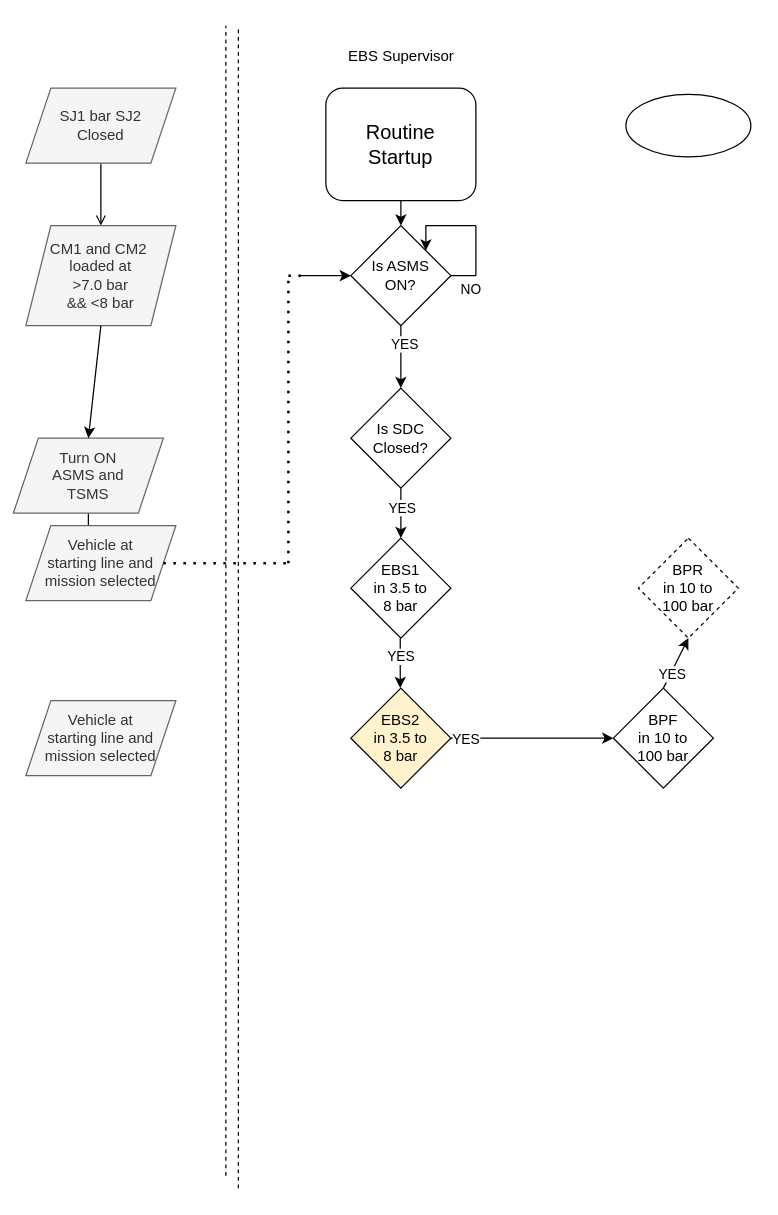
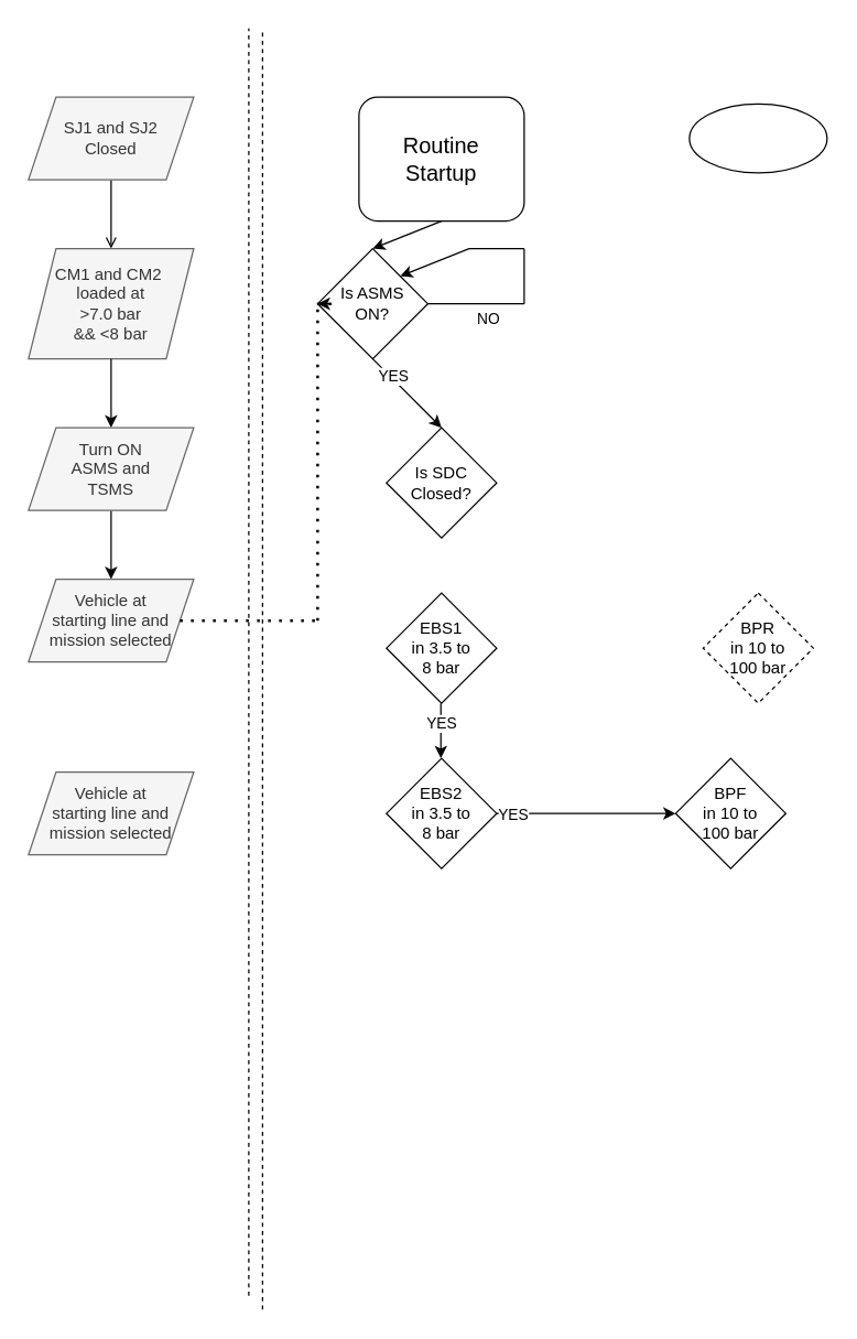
- <mxCell id="11" value="EBS Supervisor" style="text;html=1;align=center;verticalAlign=middle;resizable=0;points=[];autosize=1;strokeColor=none;fillColor=none;" vertex="1" parent="1"><mxGeometry x="265" y="30" width="110" height="30" as="geometry" /></mxCell>
- <mxCell id="3" value="SJ1 bar SJ2&lt;br&gt;Closed" style="shape=parallelogram;perimeter=parallelogramPerimeter;whiteSpace=wrap;html=1;fixedSize=1;fillColor=#f5f5f5;fontColor=#333333;strokeColor=#666666;" vertex="1" parent="1"><mxGeometry x="20" y="70" width="120" height="60" as="geometry" /></mxCell>
+ <mxCell id="3" value="SJ1 and SJ2&lt;br&gt;Closed" style="shape=parallelogram;perimeter=parallelogramPerimeter;whiteSpace=wrap;html=1;fixedSize=1;fillColor=#f5f5f5;fontColor=#333333;strokeColor=#666666;" vertex="1" parent="1"><mxGeometry x="20" y="70" width="120" height="60" as="geometry" /></mxCell>
- <mxCell id="13" value="Is ASMS&lt;br&gt;ON?" style="rhombus;whiteSpace=wrap;html=1;" vertex="1" parent="1"><mxGeometry x="280" y="180" width="80" height="80" as="geometry" /></mxCell>
+ <mxCell id="13" value="Is ASMS&lt;br&gt;ON?" style="rhombus;whiteSpace=wrap;html=1;" vertex="1" parent="1"><mxGeometry x="230" y="180" width="80" height="80" as="geometry" /></mxCell>
- <mxCell id="5" value="Turn ON&lt;br&gt;ASMS and&lt;br&gt;TSMS" style="shape=parallelogram;perimeter=parallelogramPerimeter;whiteSpace=wrap;html=1;fixedSize=1;fillColor=#f5f5f5;fontColor=#333333;strokeColor=#666666;" vertex="1" parent="1"><mxGeometry x="10" y="350" width="120" height="60" as="geometry" /></mxCell>
+ <mxCell id="5" value="Turn ON&lt;br&gt;ASMS and&lt;br&gt;TSMS" style="shape=parallelogram;perimeter=parallelogramPerimeter;whiteSpace=wrap;html=1;fixedSize=1;fillColor=#f5f5f5;fontColor=#333333;strokeColor=#666666;" vertex="1" parent="1"><mxGeometry x="20" y="310" width="120" height="60" as="geometry" /></mxCell>
- <mxCell id="27" value="" style="endArrow=classic;html=1;rounded=0;entryX=0.5;entryY=0;entryDx=0;entryDy=0;exitX=0.5;exitY=1;exitDx=0;exitDy=0;" edge="1" parent="1" source="21" target="26"><mxGeometry width="50" height="50" relative="1" as="geometry"><mxPoint x="190" y="500" as="sourcePoint" /><mxPoint x="240" y="450" as="targetPoint" /></mxGeometry></mxCell>
- <mxCell id="28" value="YES" style="edgeLabel;html=1;align=center;verticalAlign=middle;resizable=0;points=[];" vertex="1" connectable="0" parent="27"><mxGeometry x="-0.272" relative="1" as="geometry"><mxPoint as="offset" /></mxGeometry></mxCell>
- <mxCell id="37" value="" style="endArrow=classic;html=1;rounded=0;exitX=0.5;exitY=0;exitDx=0;exitDy=0;entryX=0.5;entryY=1;entryDx=0;entryDy=0;" edge="1" parent="1" source="31" target="30"><mxGeometry width="50" height="50" relative="1" as="geometry"><mxPoint x="420" y="340" as="sourcePoint" /><mxPoint x="470" y="290" as="targetPoint" /></mxGeometry></mxCell>
- <mxCell id="38" value="YES" style="edgeLabel;html=1;align=center;verticalAlign=middle;resizable=0;points=[];" vertex="1" connectable="0" parent="37"><mxGeometry x="-0.428" y="-1" relative="1" as="geometry"><mxPoint as="offset" /></mxGeometry></mxCell>
- <mxCell id="29" value="EBS2&lt;br&gt;in 3.5 to&lt;br&gt;8 bar" style="rhombus;whiteSpace=wrap;html=1;fillColor=#fff2cc;" vertex="1" parent="1"><mxGeometry x="280" y="550" width="80" height="80" as="geometry" /></mxCell>
+ <mxCell id="29" value="EBS2&lt;br&gt;in 3.5 to&lt;br&gt;8 bar" style="rhombus;whiteSpace=wrap;html=1;" vertex="1" parent="1"><mxGeometry x="280" y="550" width="80" height="80" as="geometry" /></mxCell>
